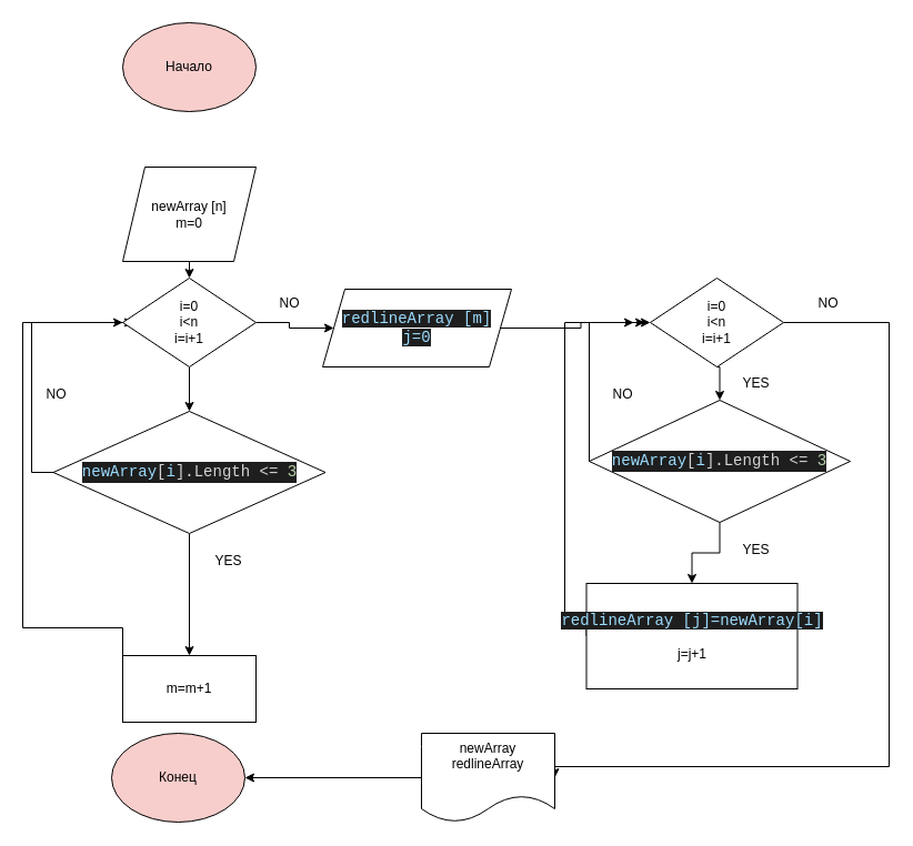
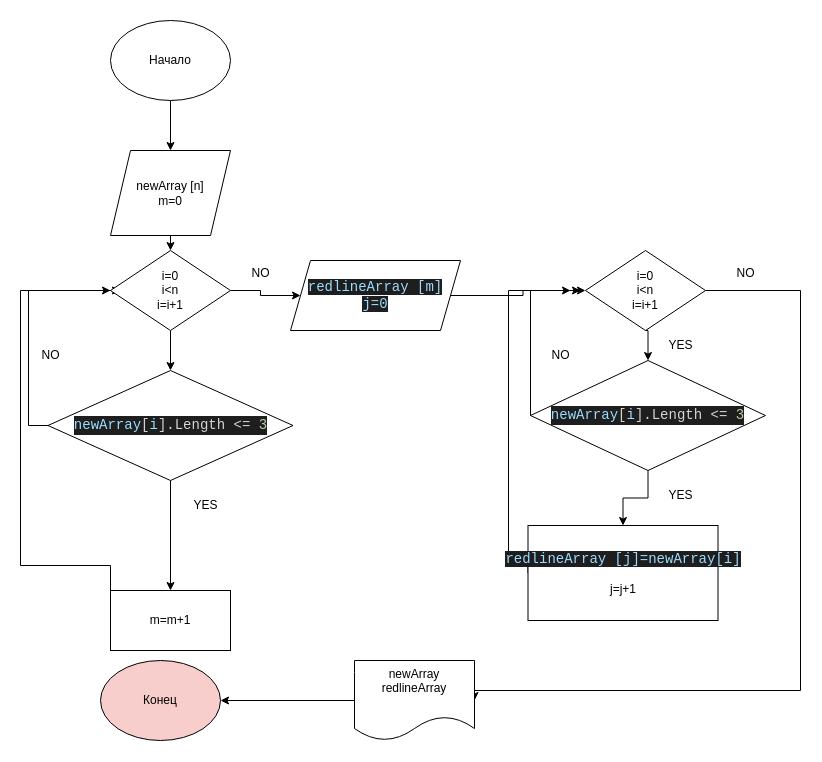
- <mxCell id="3" value="Начало" style="ellipse;whiteSpace=wrap;html=1;fillColor=#f8cecc;" vertex="1" parent="1"><mxGeometry x="110" y="20" width="120" height="80" as="geometry" /></mxCell>
+ <mxCell id="3" value="Начало" style="ellipse;whiteSpace=wrap;html=1;" vertex="1" parent="1"><mxGeometry x="110" y="20" width="120" height="80" as="geometry" /></mxCell>
+ <mxCell id="2" style="edgeStyle=orthogonalEdgeStyle;rounded=0;orthogonalLoop=1;jettySize=auto;html=1;exitX=0.5;exitY=1;exitDx=0;exitDy=0;entryX=0.5;entryY=0;entryDx=0;entryDy=0;" edge="1" parent="1" source="3" target="4"><mxGeometry relative="1" as="geometry" /></mxCell>
- <mxCell id="24" value="&lt;div&gt;newArray&lt;/div&gt;redlineArray&lt;div&gt;&lt;br&gt;&lt;/div&gt;" style="shape=document;whiteSpace=wrap;html=1;boundedLbl=1;" vertex="1" parent="1"><mxGeometry x="379" y="660" width="120" height="80" as="geometry" /></mxCell>
+ <mxCell id="24" value="&lt;div&gt;newArray&lt;/div&gt;redlineArray&lt;div&gt;&lt;br&gt;&lt;/div&gt;" style="shape=document;whiteSpace=wrap;html=1;boundedLbl=1;" vertex="1" parent="1"><mxGeometry x="354" y="660" width="120" height="80" as="geometry" /></mxCell>
